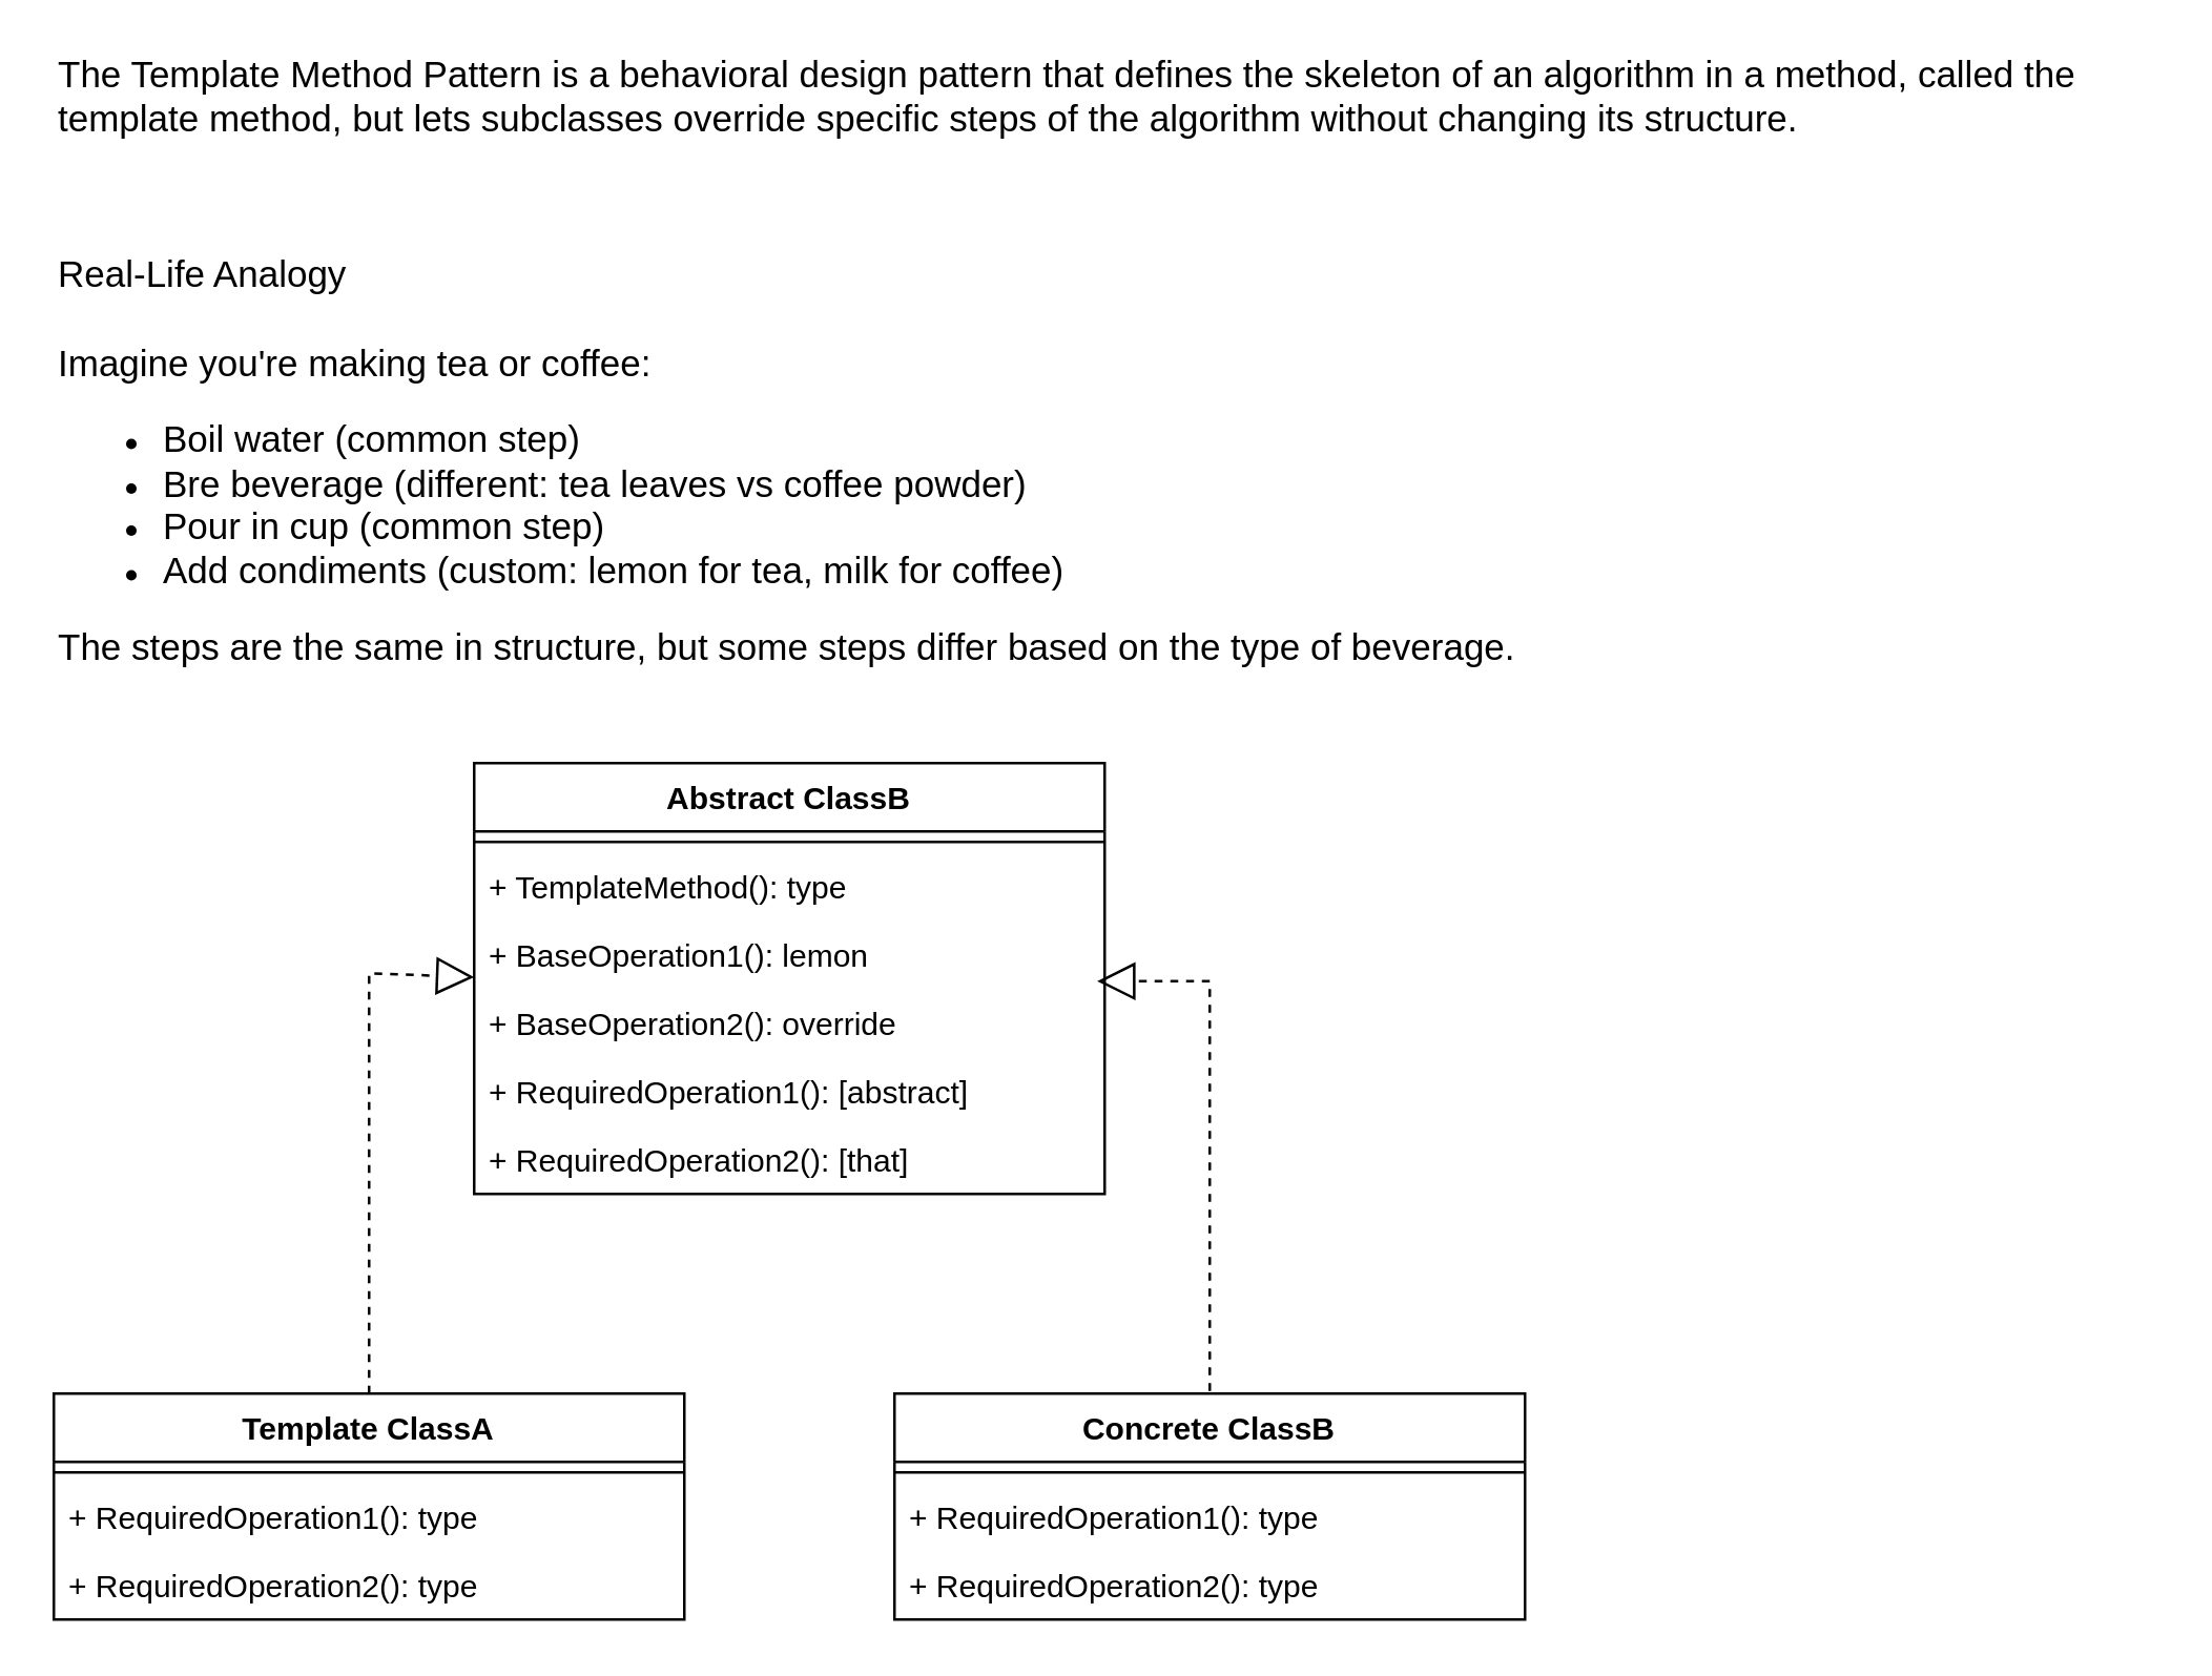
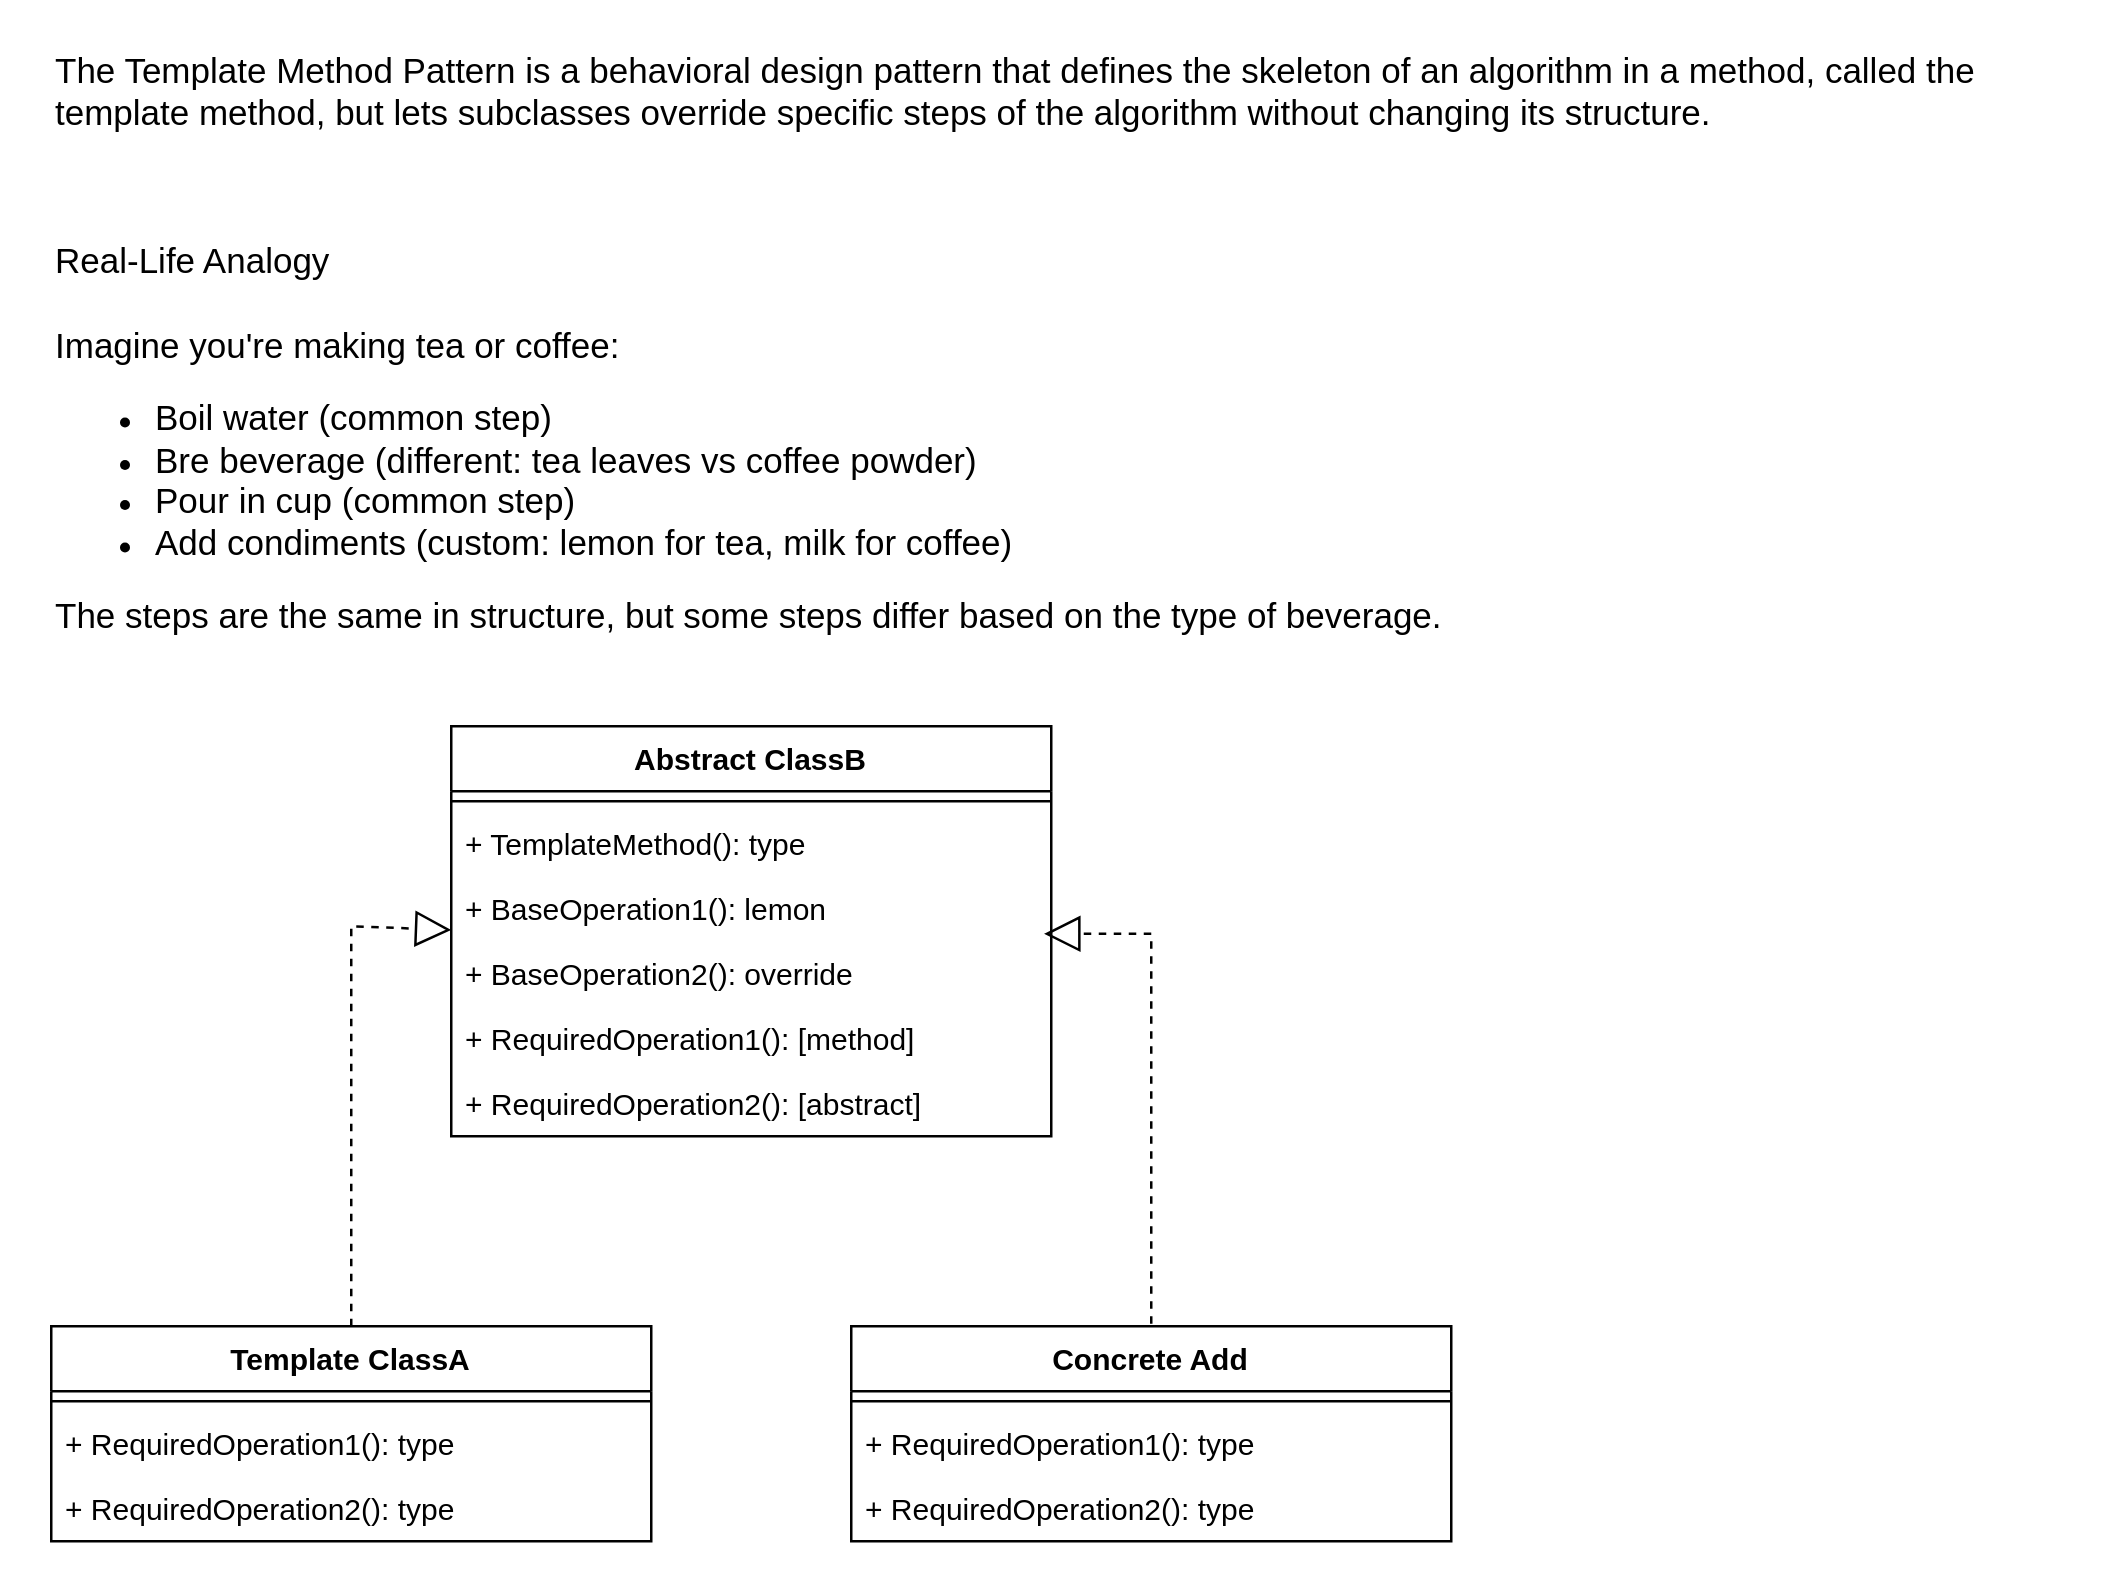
- <mxCell id="9" value="+ RequiredOperation1(): [abstract]" style="text;strokeColor=none;fillColor=none;align=left;verticalAlign=top;spacingLeft=4;spacingRight=4;overflow=hidden;rotatable=0;points=[[0,0.5],[1,0.5]];portConstraint=eastwest;whiteSpace=wrap;html=1;" vertex="1" parent="4"><mxGeometry y="112" width="240" height="26" as="geometry" /></mxCell>
+ <mxCell id="9" value="+ RequiredOperation1(): [method]" style="text;strokeColor=none;fillColor=none;align=left;verticalAlign=top;spacingLeft=4;spacingRight=4;overflow=hidden;rotatable=0;points=[[0,0.5],[1,0.5]];portConstraint=eastwest;whiteSpace=wrap;html=1;" vertex="1" parent="4"><mxGeometry y="112" width="240" height="26" as="geometry" /></mxCell>
- <mxCell id="10" value="+ RequiredOperation2(): [that]" style="text;strokeColor=none;fillColor=none;align=left;verticalAlign=top;spacingLeft=4;spacingRight=4;overflow=hidden;rotatable=0;points=[[0,0.5],[1,0.5]];portConstraint=eastwest;whiteSpace=wrap;html=1;" vertex="1" parent="4"><mxGeometry y="138" width="240" height="26" as="geometry" /></mxCell>
+ <mxCell id="10" value="+ RequiredOperation2(): [abstract]" style="text;strokeColor=none;fillColor=none;align=left;verticalAlign=top;spacingLeft=4;spacingRight=4;overflow=hidden;rotatable=0;points=[[0,0.5],[1,0.5]];portConstraint=eastwest;whiteSpace=wrap;html=1;" vertex="1" parent="4"><mxGeometry y="138" width="240" height="26" as="geometry" /></mxCell>
- <mxCell id="15" value="Concrete ClassB" style="swimlane;fontStyle=1;align=center;verticalAlign=top;childLayout=stackLayout;horizontal=1;startSize=26;horizontalStack=0;resizeParent=1;resizeParentMax=0;resizeLast=0;collapsible=1;marginBottom=0;whiteSpace=wrap;html=1;" vertex="1" parent="1"><mxGeometry x="340" y="530" width="240" height="86" as="geometry" /></mxCell>
+ <mxCell id="15" value="Concrete Add" style="swimlane;fontStyle=1;align=center;verticalAlign=top;childLayout=stackLayout;horizontal=1;startSize=26;horizontalStack=0;resizeParent=1;resizeParentMax=0;resizeLast=0;collapsible=1;marginBottom=0;whiteSpace=wrap;html=1;" vertex="1" parent="1"><mxGeometry x="340" y="530" width="240" height="86" as="geometry" /></mxCell>
